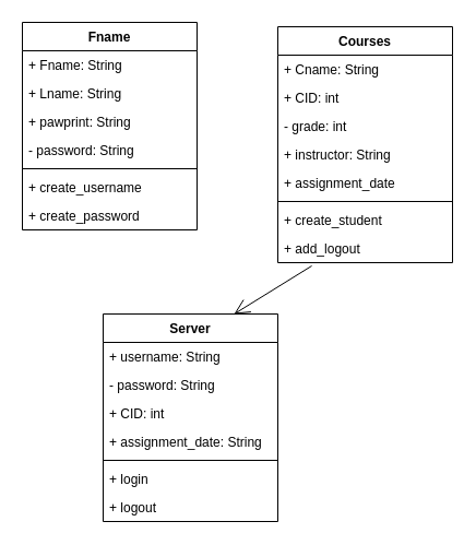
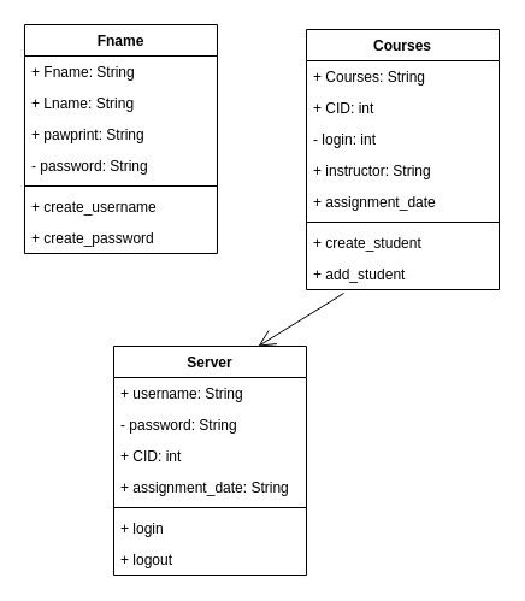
- <mxCell id="11" value="+ Cname: String" style="text;strokeColor=none;fillColor=none;align=left;verticalAlign=top;spacingLeft=4;spacingRight=4;overflow=hidden;rotatable=0;points=[[0,0.5],[1,0.5]];portConstraint=eastwest;" vertex="1" parent="10"><mxGeometry y="26" width="160" height="26" as="geometry" /></mxCell>
+ <mxCell id="11" value="+ Courses: String" style="text;strokeColor=none;fillColor=none;align=left;verticalAlign=top;spacingLeft=4;spacingRight=4;overflow=hidden;rotatable=0;points=[[0,0.5],[1,0.5]];portConstraint=eastwest;" vertex="1" parent="10"><mxGeometry y="26" width="160" height="26" as="geometry" /></mxCell>
- <mxCell id="13" value="- grade: int" style="text;strokeColor=none;fillColor=none;align=left;verticalAlign=top;spacingLeft=4;spacingRight=4;overflow=hidden;rotatable=0;points=[[0,0.5],[1,0.5]];portConstraint=eastwest;" vertex="1" parent="10"><mxGeometry y="78" width="160" height="26" as="geometry" /></mxCell>
+ <mxCell id="13" value="- login: int" style="text;strokeColor=none;fillColor=none;align=left;verticalAlign=top;spacingLeft=4;spacingRight=4;overflow=hidden;rotatable=0;points=[[0,0.5],[1,0.5]];portConstraint=eastwest;" vertex="1" parent="10"><mxGeometry y="78" width="160" height="26" as="geometry" /></mxCell>
- <mxCell id="18" value="+ add_logout" style="text;strokeColor=none;fillColor=none;align=left;verticalAlign=top;spacingLeft=4;spacingRight=4;overflow=hidden;rotatable=0;points=[[0,0.5],[1,0.5]];portConstraint=eastwest;" vertex="1" parent="10"><mxGeometry y="190" width="160" height="26" as="geometry" /></mxCell>
+ <mxCell id="18" value="+ add_student" style="text;strokeColor=none;fillColor=none;align=left;verticalAlign=top;spacingLeft=4;spacingRight=4;overflow=hidden;rotatable=0;points=[[0,0.5],[1,0.5]];portConstraint=eastwest;" vertex="1" parent="10"><mxGeometry y="190" width="160" height="26" as="geometry" /></mxCell>
